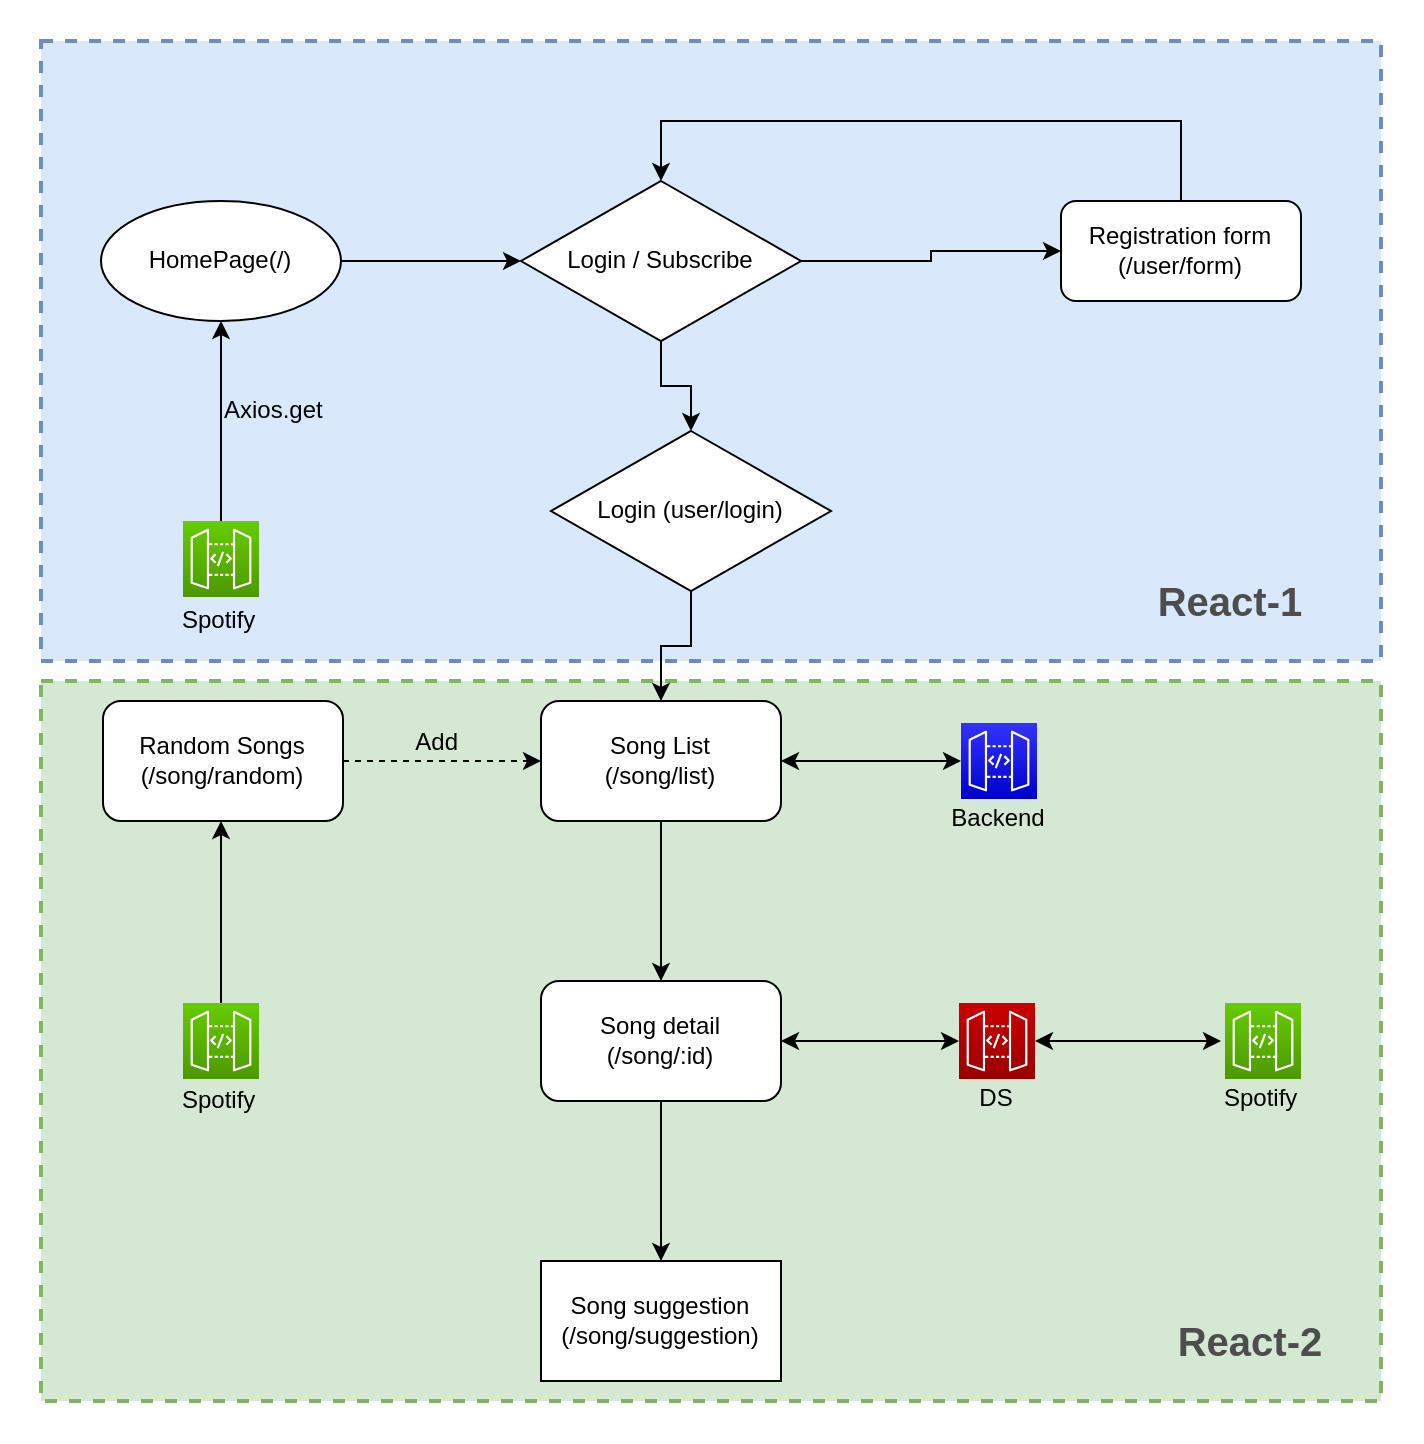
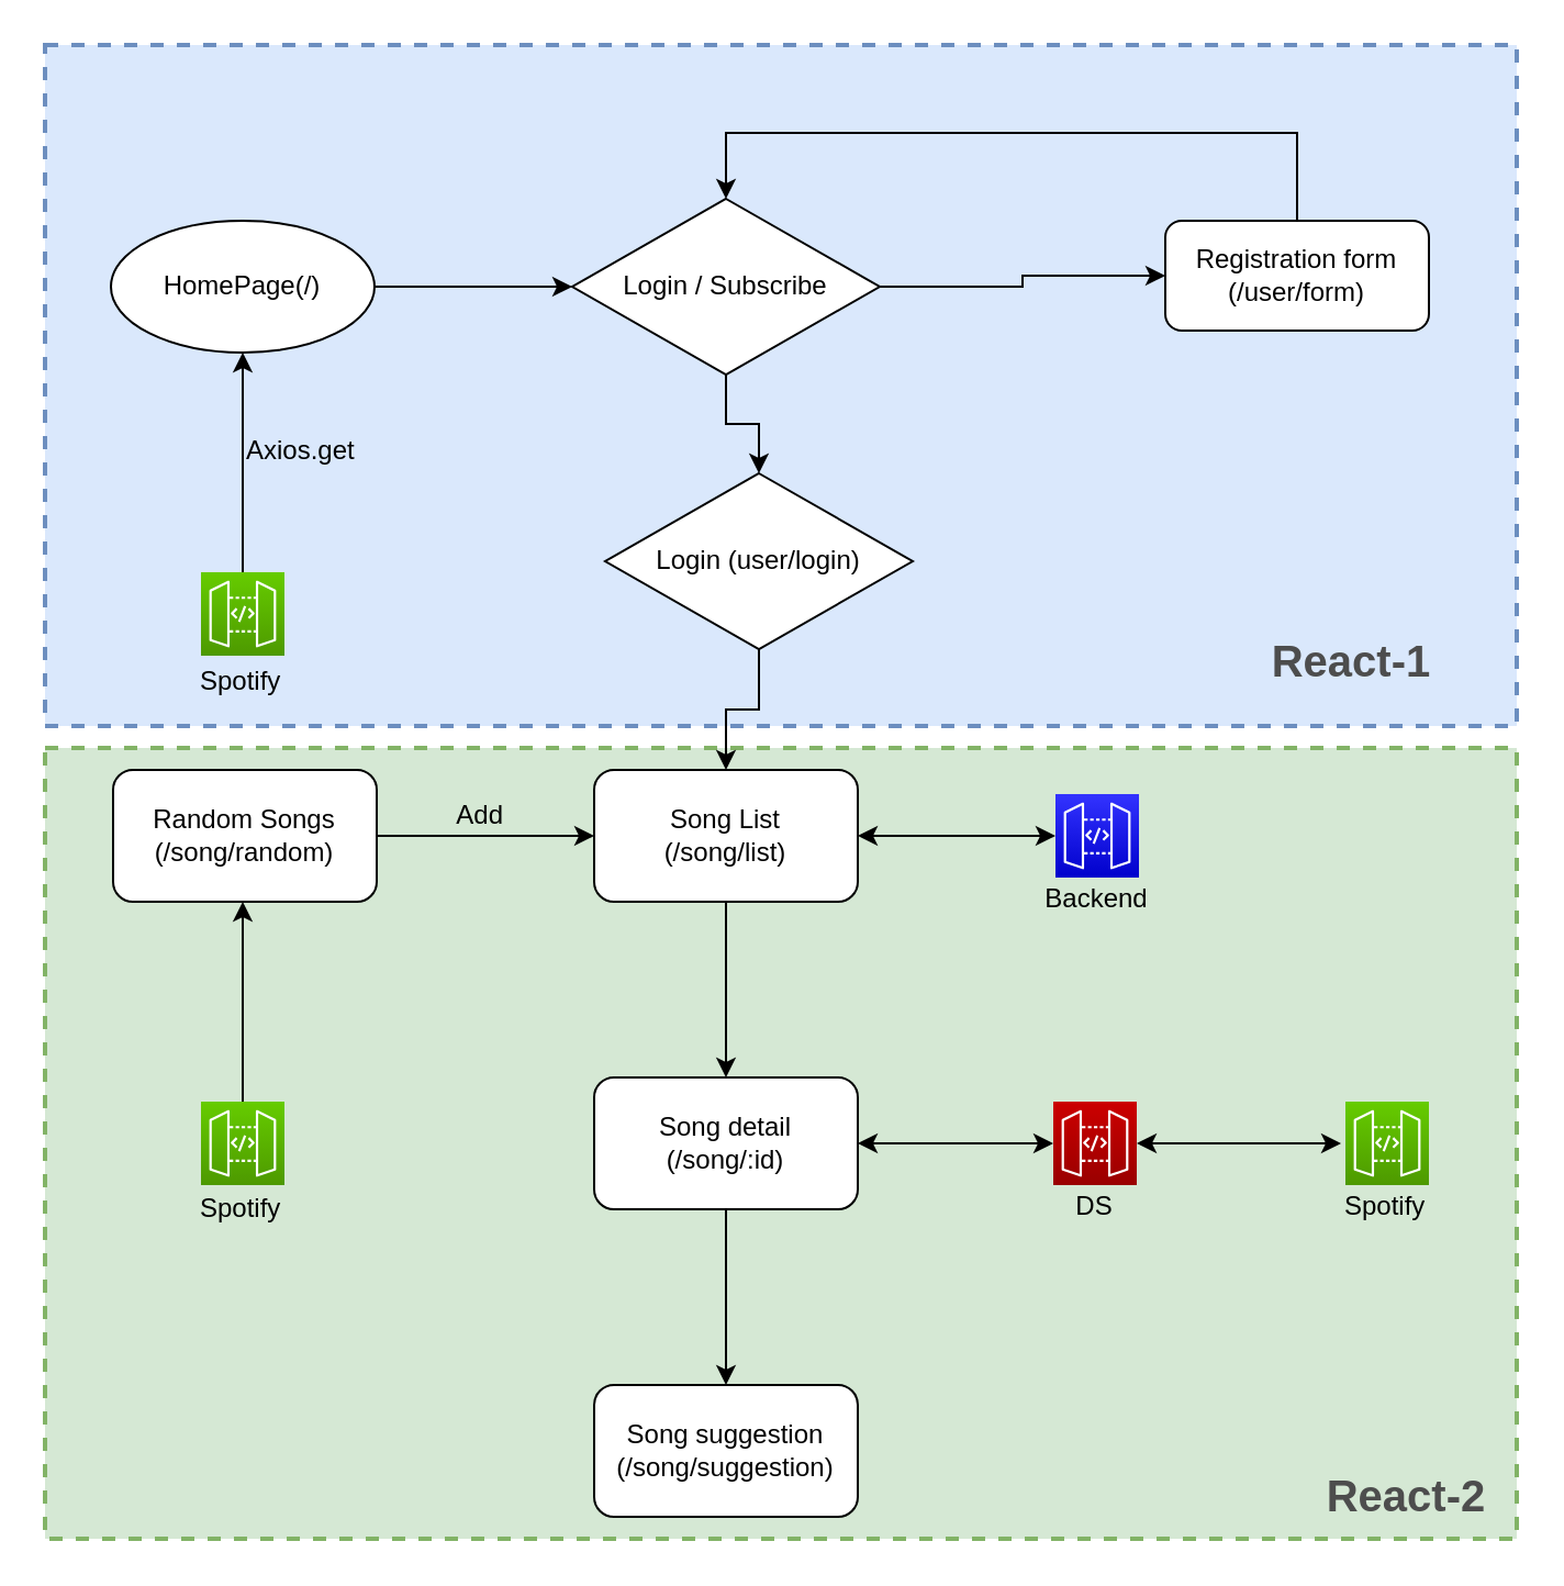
- <mxCell id="35" value="" style="endArrow=classic;html=1;exitX=1;exitY=0.5;exitDx=0;exitDy=0;dashed=1;" edge="1" parent="1" source="15" target="14"><mxGeometry width="50" height="50" relative="1" as="geometry"><mxPoint x="450" y="380" as="sourcePoint" /><mxPoint x="500" y="330" as="targetPoint" /></mxGeometry></mxCell>
+ <mxCell id="35" value="" style="endArrow=classic;html=1;exitX=1;exitY=0.5;exitDx=0;exitDy=0;" edge="1" parent="1" source="15" target="14"><mxGeometry width="50" height="50" relative="1" as="geometry"><mxPoint x="450" y="380" as="sourcePoint" /><mxPoint x="500" y="330" as="targetPoint" /></mxGeometry></mxCell>
- <mxCell id="18" value="Song suggestion&lt;br&gt;(/song/suggestion)" style="whiteSpace=wrap;html=1;rounded=0;" vertex="1" parent="1"><mxGeometry x="270" y="630" width="120" height="60" as="geometry" /></mxCell>
+ <mxCell id="18" value="Song suggestion&lt;br&gt;(/song/suggestion)" style="rounded=1;whiteSpace=wrap;html=1;" vertex="1" parent="1"><mxGeometry x="270" y="630" width="120" height="60" as="geometry" /></mxCell>
- <mxCell id="33" value="&lt;b&gt;&lt;font style=&quot;font-size: 20px&quot;&gt;React-2&lt;/font&gt;&lt;/b&gt;" style="text;html=1;strokeColor=none;fillColor=none;align=center;verticalAlign=middle;whiteSpace=wrap;rounded=0;dashed=1;fontColor=#4D4D4D;" vertex="1" parent="1"><mxGeometry x="580" y="660" width="90" height="20" as="geometry" /></mxCell>
+ <mxCell id="33" value="&lt;b&gt;&lt;font style=&quot;font-size: 20px&quot;&gt;React-2&lt;/font&gt;&lt;/b&gt;" style="text;html=1;strokeColor=none;fillColor=none;align=center;verticalAlign=middle;whiteSpace=wrap;rounded=0;dashed=1;fontColor=#4D4D4D;" vertex="1" parent="1"><mxGeometry x="595" y="670" width="90" height="20" as="geometry" /></mxCell>
